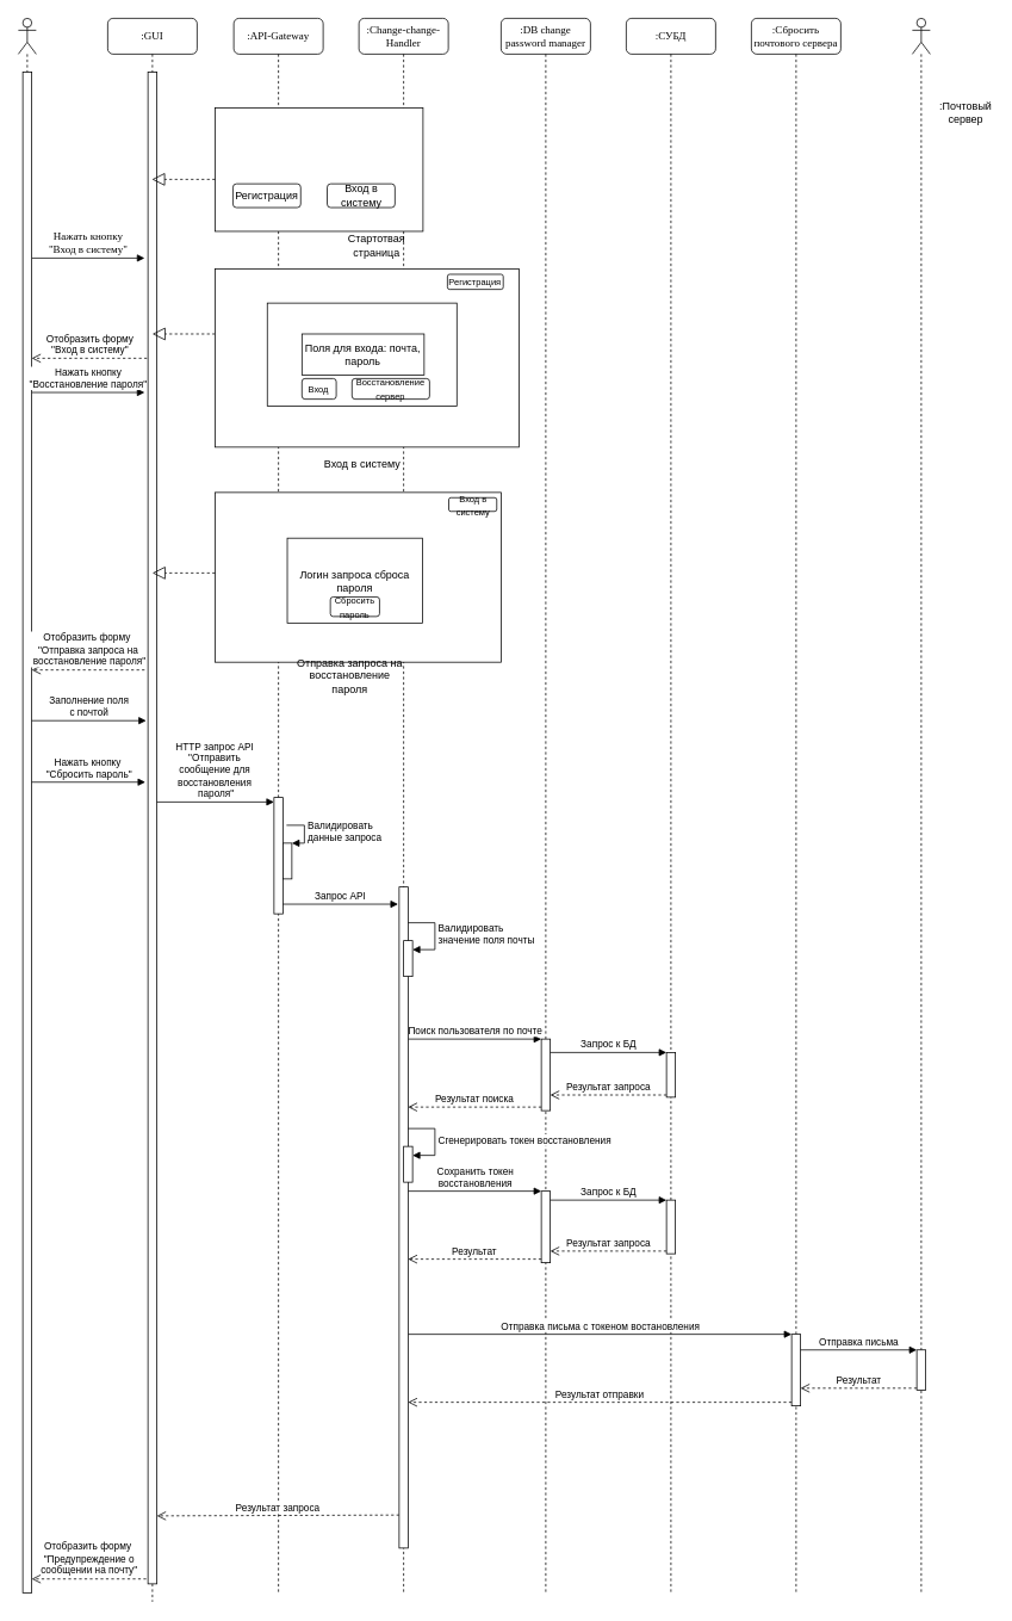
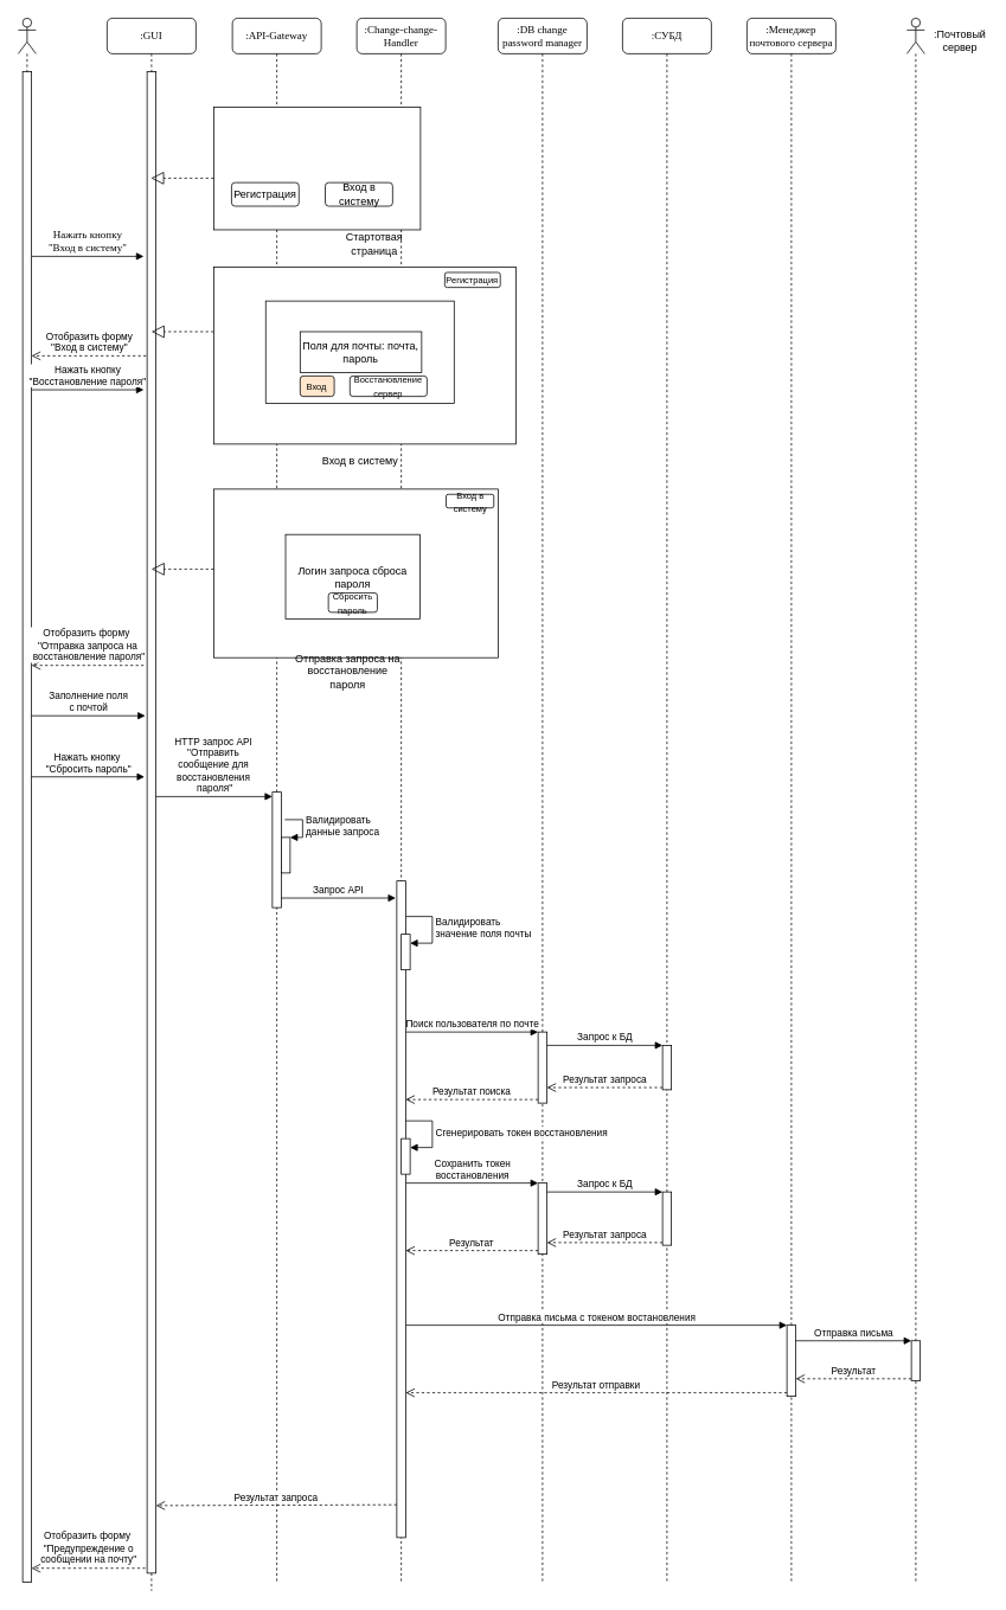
- <mxCell id="16" value=":Сбросить почтового сервера" style="shape=umlLifeline;perimeter=lifelinePerimeter;whiteSpace=wrap;html=1;container=1;collapsible=0;recursiveResize=0;outlineConnect=0;rounded=1;shadow=0;comic=0;labelBackgroundColor=none;strokeWidth=1;fontFamily=Verdana;fontSize=12;align=center;" vertex="1" parent="1"><mxGeometry x="840" y="20" width="100" height="1760" as="geometry" /></mxCell>
+ <mxCell id="16" value=":Менеджер почтового сервера" style="shape=umlLifeline;perimeter=lifelinePerimeter;whiteSpace=wrap;html=1;container=1;collapsible=0;recursiveResize=0;outlineConnect=0;rounded=1;shadow=0;comic=0;labelBackgroundColor=none;strokeWidth=1;fontFamily=Verdana;fontSize=12;align=center;" vertex="1" parent="1"><mxGeometry x="840" y="20" width="100" height="1760" as="geometry" /></mxCell>
- <mxCell id="20" value=":Почтовый сервер" style="text;html=1;strokeColor=none;fillColor=none;align=center;verticalAlign=middle;whiteSpace=wrap;rounded=0;" vertex="1" parent="1"><mxGeometry x="1050" y="110" width="60" height="30" as="geometry" /></mxCell>
+ <mxCell id="20" value=":Почтовый сервер" style="text;html=1;strokeColor=none;fillColor=none;align=center;verticalAlign=middle;whiteSpace=wrap;rounded=0;" vertex="1" parent="1"><mxGeometry x="1050" y="30" width="60" height="30" as="geometry" /></mxCell>
- <mxCell id="63" value="Поля для входа: почта, пароль" style="rounded=0;whiteSpace=wrap;html=1;" vertex="1" parent="56"><mxGeometry x="97.247" y="72.833" width="136.731" height="46" as="geometry" /></mxCell>
+ <mxCell id="63" value="Поля для почты: почта, пароль" style="rounded=0;whiteSpace=wrap;html=1;" vertex="1" parent="56"><mxGeometry x="97.247" y="72.833" width="136.731" height="46" as="geometry" /></mxCell>
- <mxCell id="60" value="&lt;font style=&quot;font-size: 10px;&quot;&gt;Вход&lt;/font&gt;" style="rounded=1;whiteSpace=wrap;html=1;container=0;" vertex="1" parent="56"><mxGeometry x="97.246" y="122.667" width="38.387" height="23" as="geometry" /></mxCell>
+ <mxCell id="60" value="&lt;font style=&quot;font-size: 10px;&quot;&gt;Вход&lt;/font&gt;" style="rounded=1;whiteSpace=wrap;html=1;container=0;fillColor=#ffe6cc;" vertex="1" parent="56"><mxGeometry x="97.246" y="122.667" width="38.387" height="23" as="geometry" /></mxCell>
